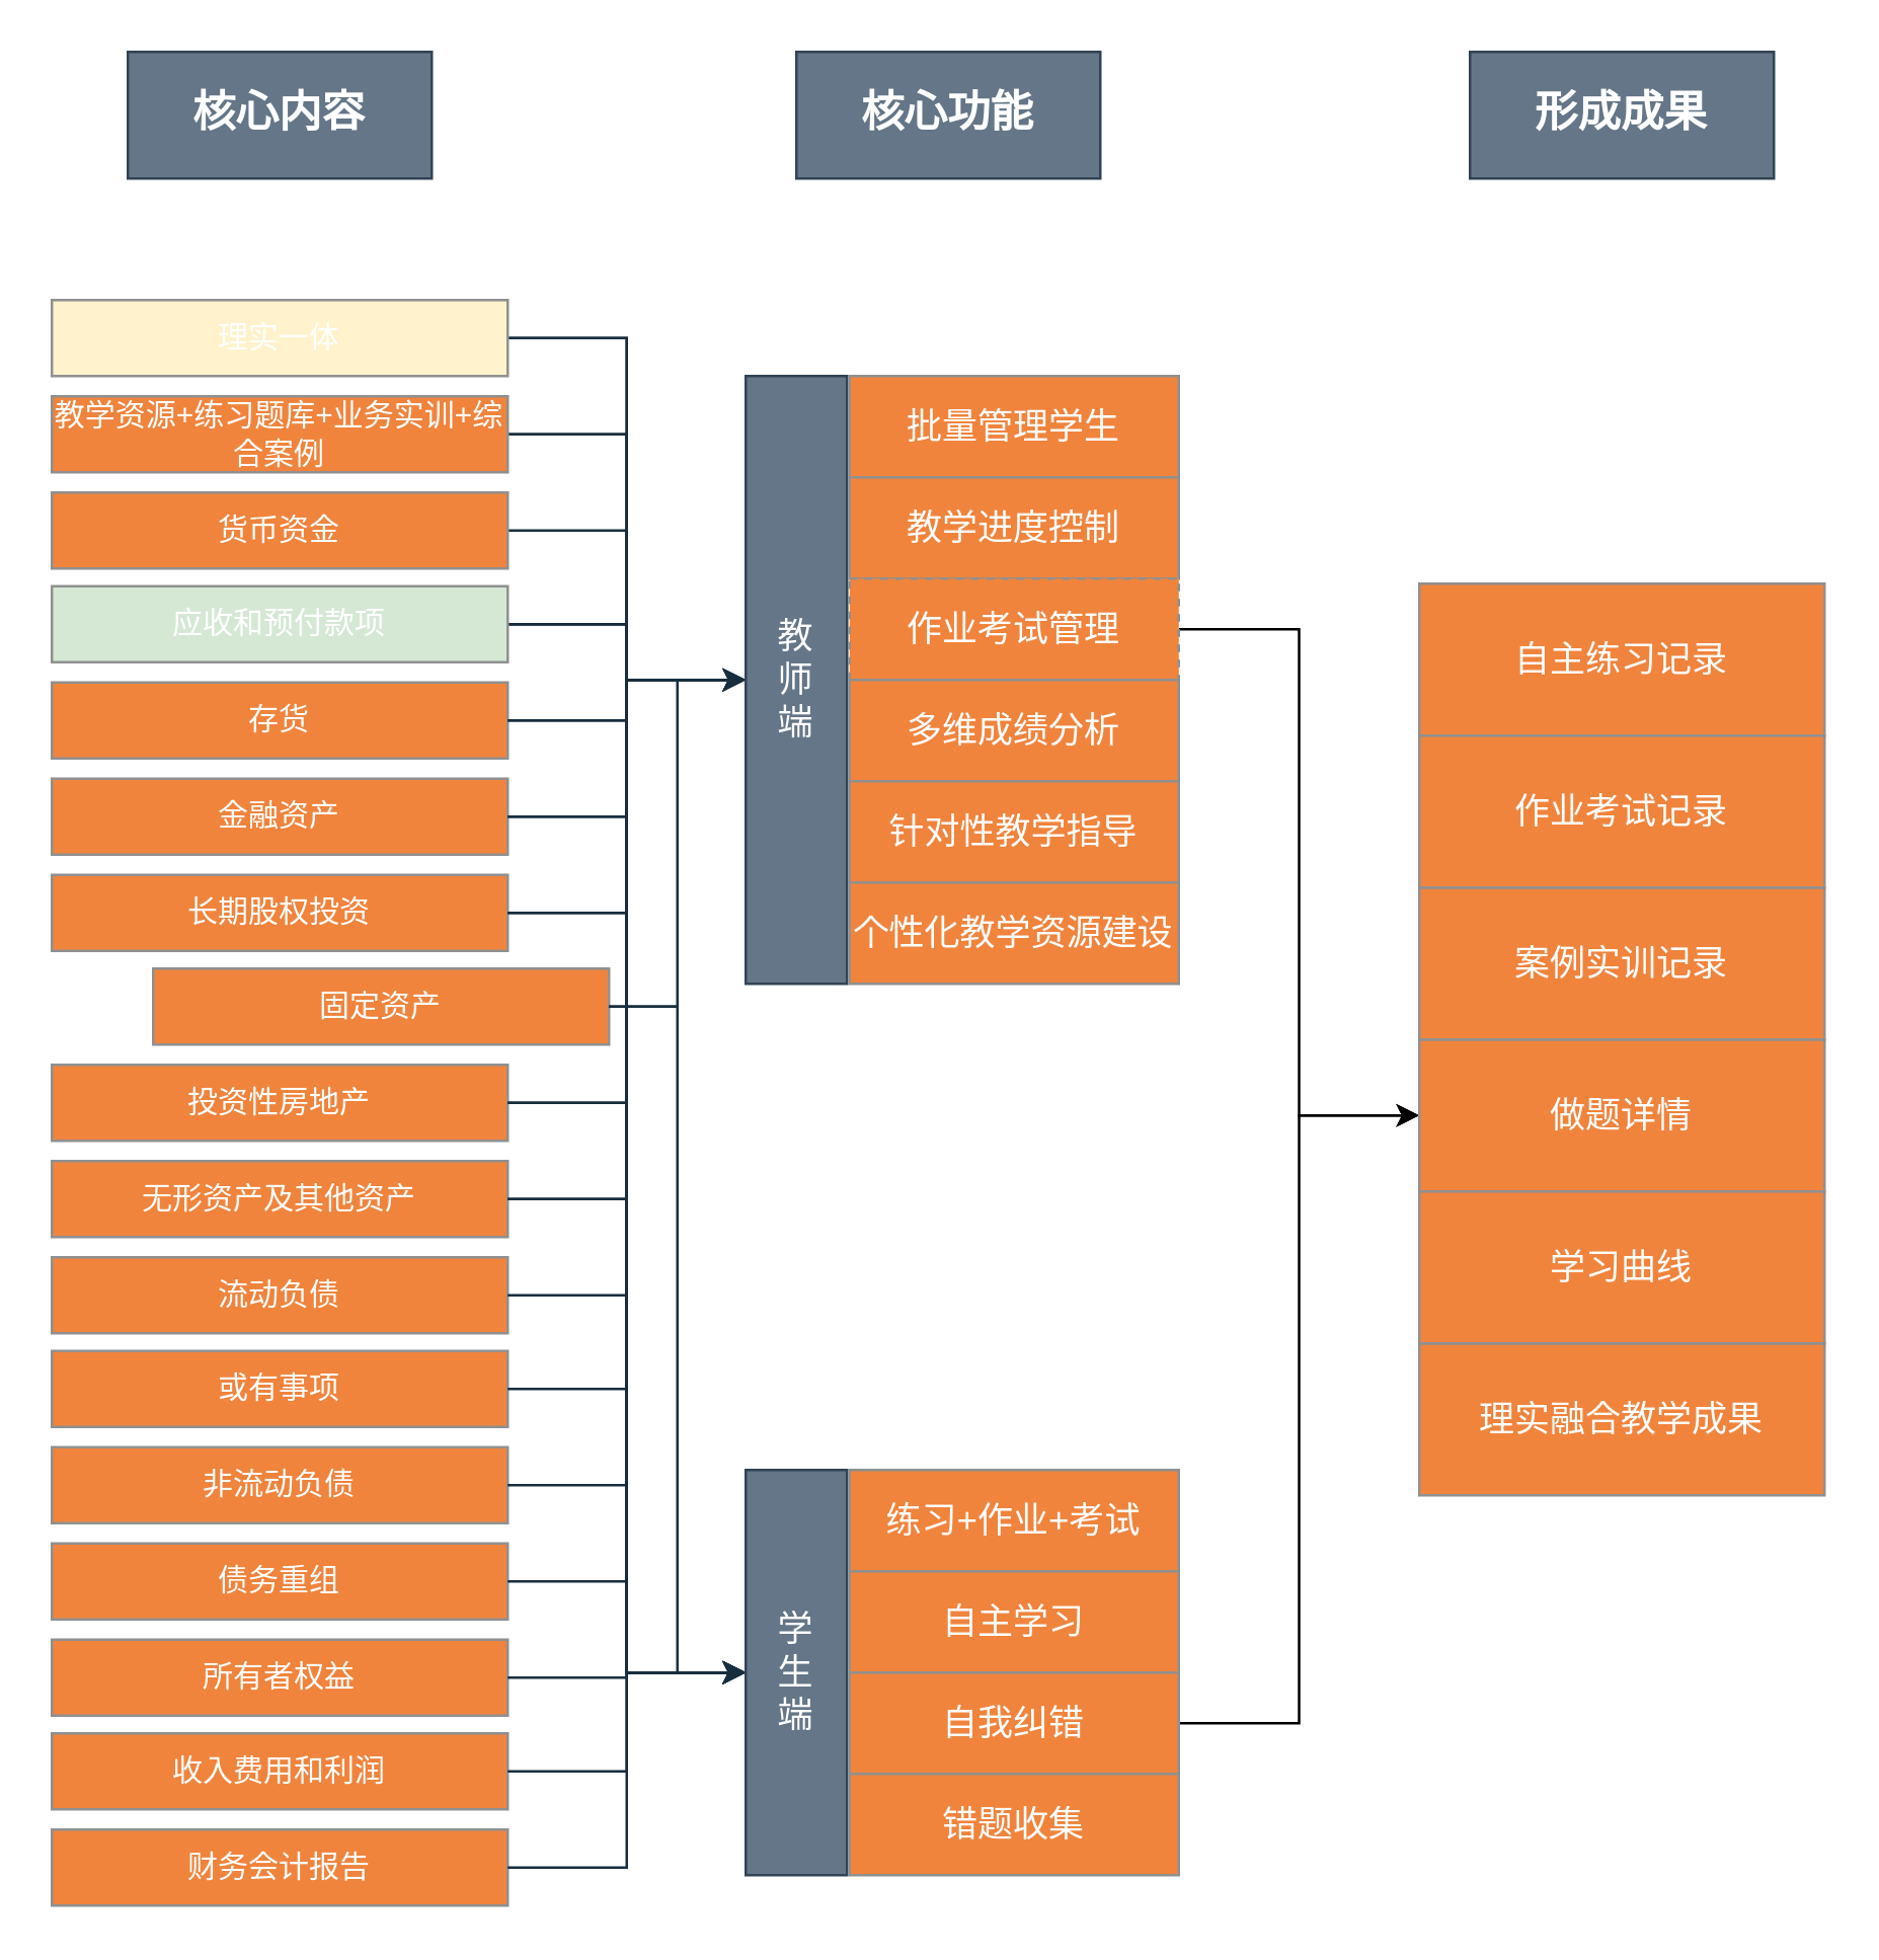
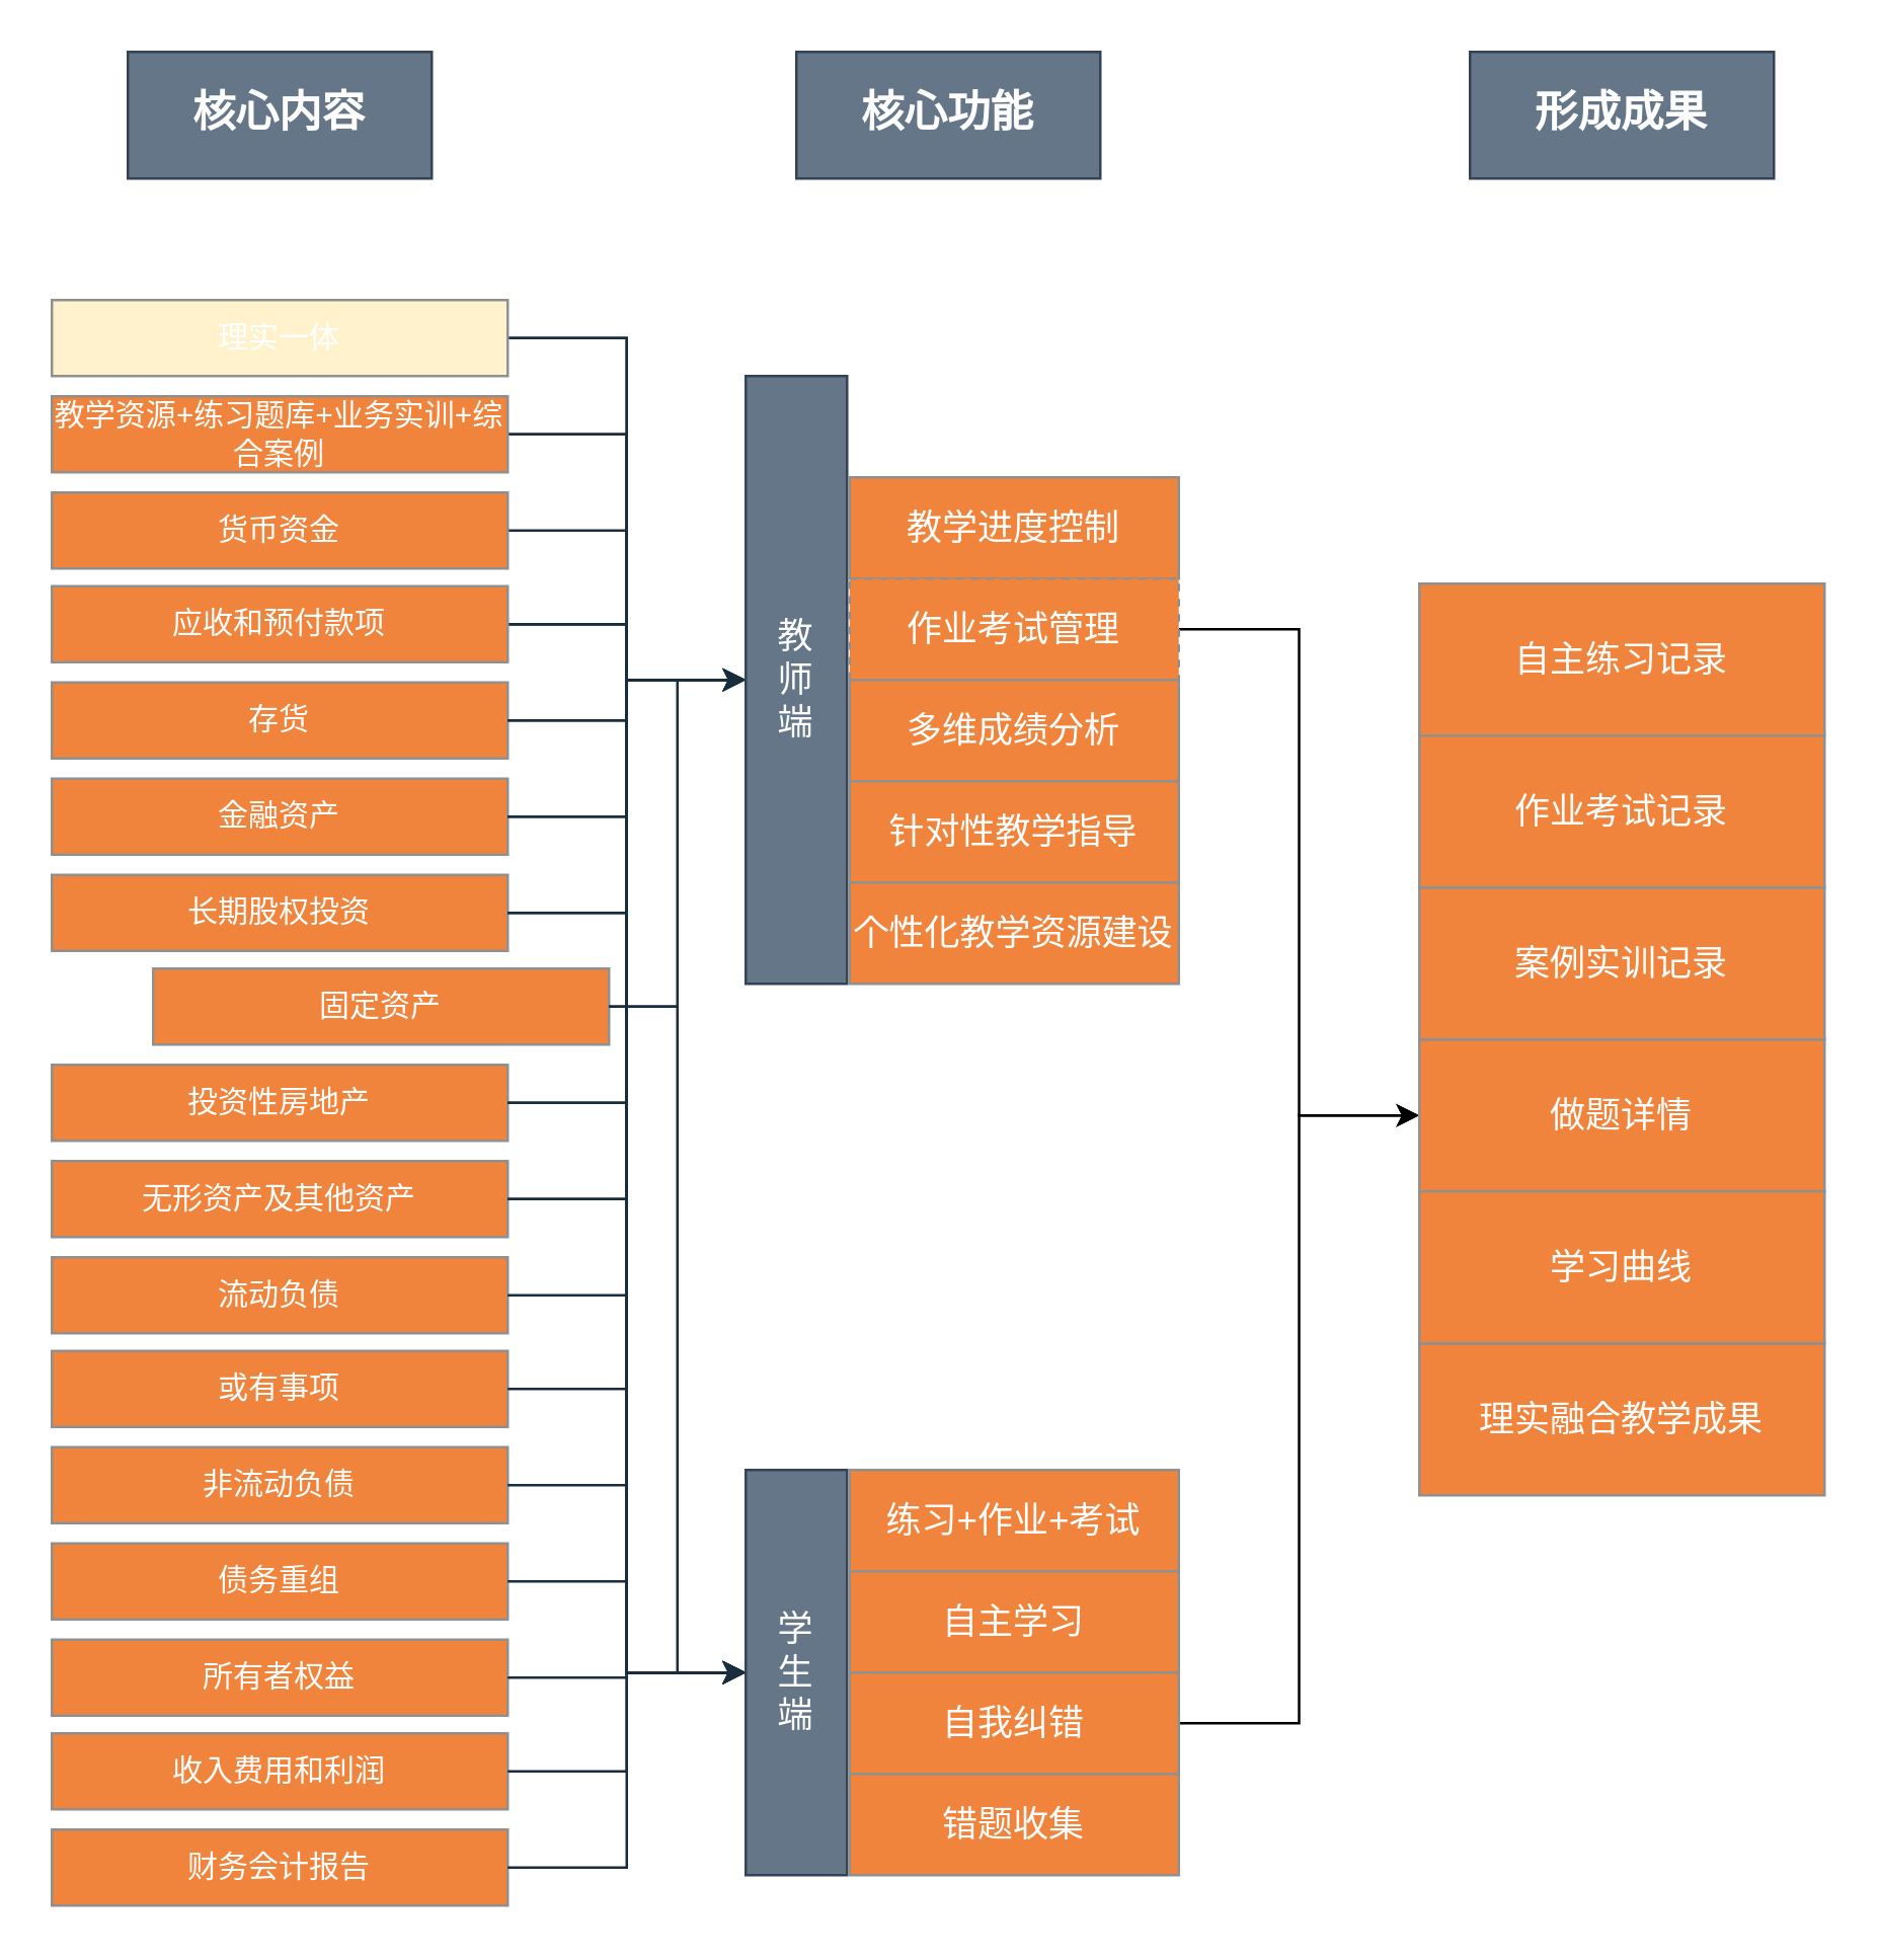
- <mxCell id="66" value="&lt;p class=&quot;MsoBodyText&quot;&gt;批量管理学生&lt;span lang=&quot;EN-US&quot;&gt;&lt;/span&gt;&lt;/p&gt;" style="rounded=0;whiteSpace=wrap;html=1;sketch=0;fontSize=14;fontColor=#FFFFFF;strokeColor=#909090;fillColor=#F0843D;align=center;verticalAlign=middle;" vertex="1" parent="64"><mxGeometry x="41" width="130" height="40" as="geometry" /></mxCell>
- <mxCell id="40" value="应收和预付款项" style="rounded=0;whiteSpace=wrap;html=1;sketch=0;fontColor=#FFFFFF;strokeColor=#909090;fillColor=#d5e8d4;fontSize=12;" vertex="1" parent="1"><mxGeometry x="20" y="231" width="180" height="30" as="geometry" /></mxCell>
+ <mxCell id="40" value="应收和预付款项" style="rounded=0;whiteSpace=wrap;html=1;sketch=0;fontColor=#FFFFFF;strokeColor=#909090;fillColor=#F0843D;fontSize=12;" vertex="1" parent="1"><mxGeometry x="20" y="231" width="180" height="30" as="geometry" /></mxCell>
